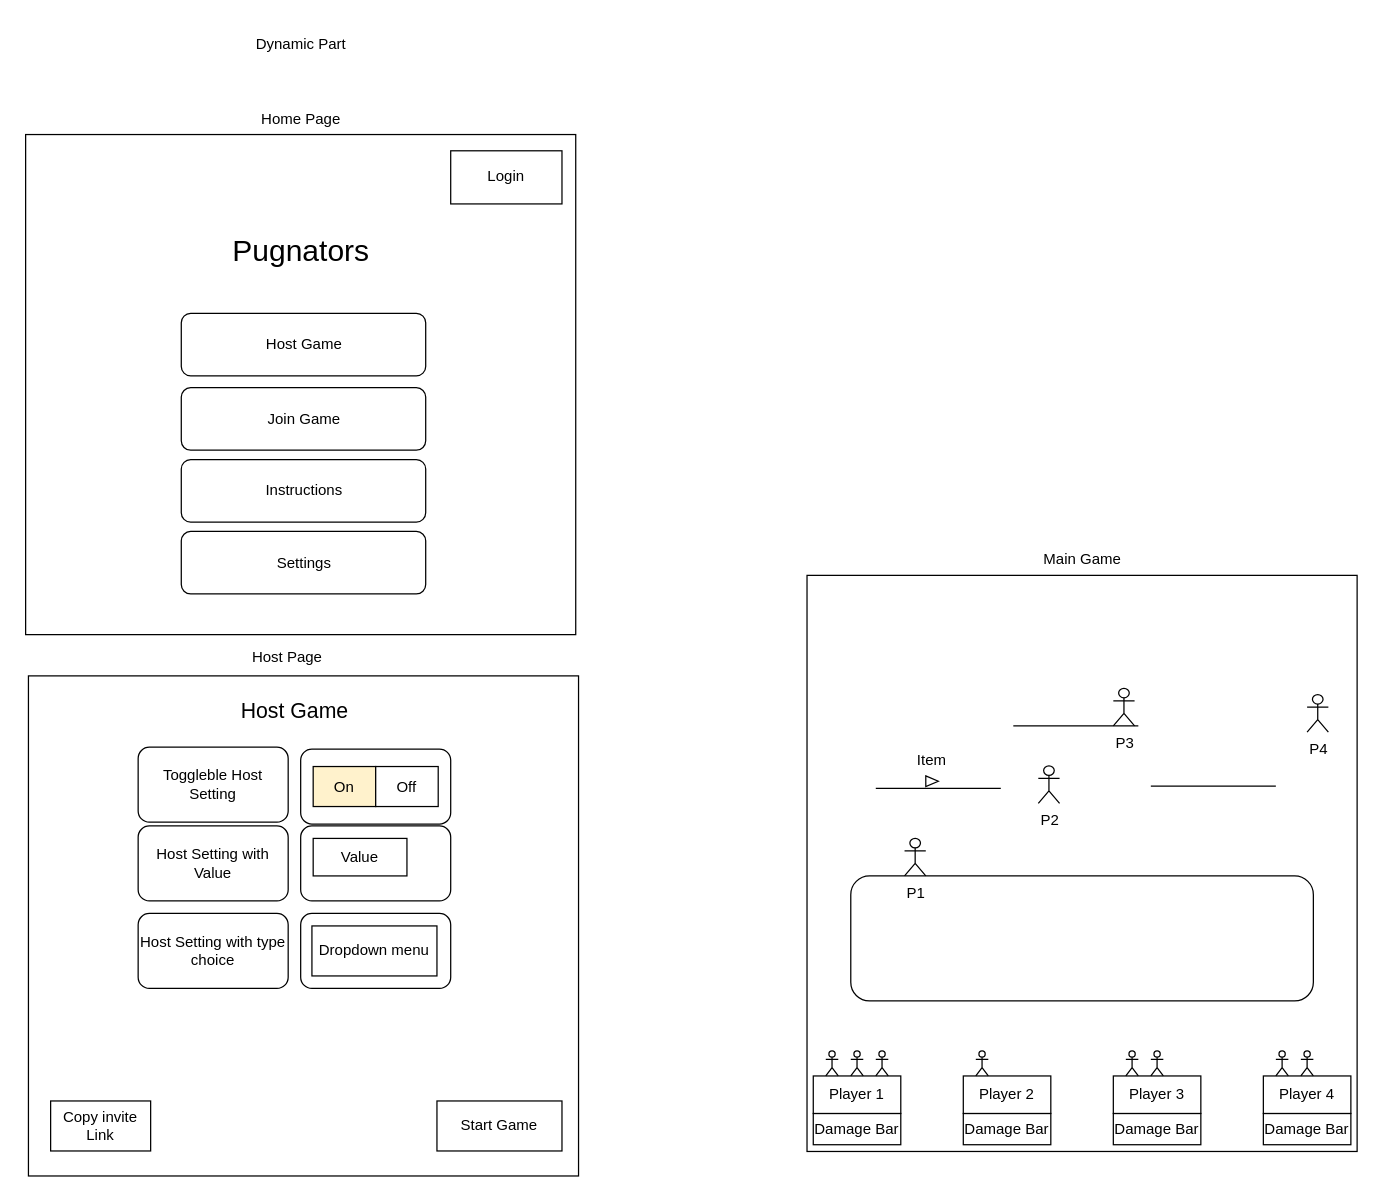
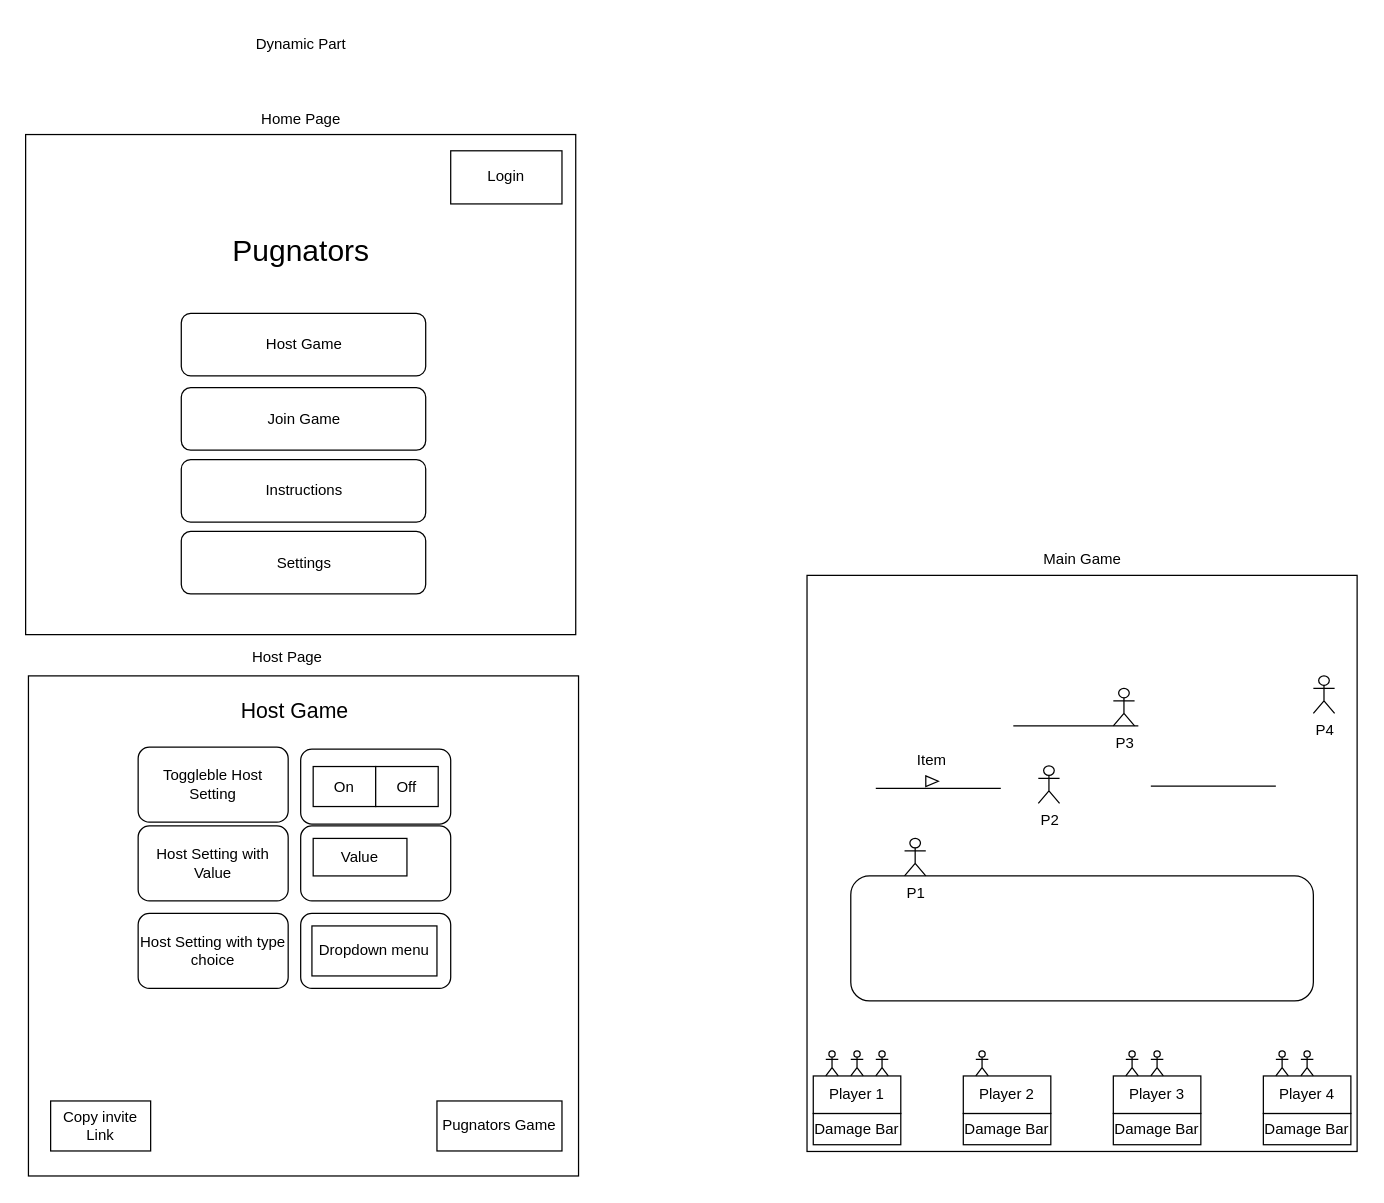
- <mxCell id="50" value="P4" style="shape=umlActor;verticalLabelPosition=bottom;verticalAlign=top;html=1;outlineConnect=0;" parent="1" vertex="1"><mxGeometry x="1045" y="555" width="17" height="30" as="geometry" /></mxCell>
+ <mxCell id="50" value="P4" style="shape=umlActor;verticalLabelPosition=bottom;verticalAlign=top;html=1;outlineConnect=0;" parent="1" vertex="1"><mxGeometry x="1050" y="540" width="17" height="30" as="geometry" /></mxCell>
- <mxCell id="18" value="On" style="rounded=0;whiteSpace=wrap;html=1;fillColor=#fff2cc;" parent="1" vertex="1"><mxGeometry x="250" y="612.5" width="50" height="32" as="geometry" /></mxCell>
+ <mxCell id="18" value="On" style="rounded=0;whiteSpace=wrap;html=1;" parent="1" vertex="1"><mxGeometry x="250" y="612.5" width="50" height="32" as="geometry" /></mxCell>
- <mxCell id="24" value="Start Game" style="rounded=0;whiteSpace=wrap;html=1;" parent="1" vertex="1"><mxGeometry x="349" y="880" width="100" height="40" as="geometry" /></mxCell>
+ <mxCell id="24" value="Pugnators Game" style="rounded=0;whiteSpace=wrap;html=1;" parent="1" vertex="1"><mxGeometry x="349" y="880" width="100" height="40" as="geometry" /></mxCell>
